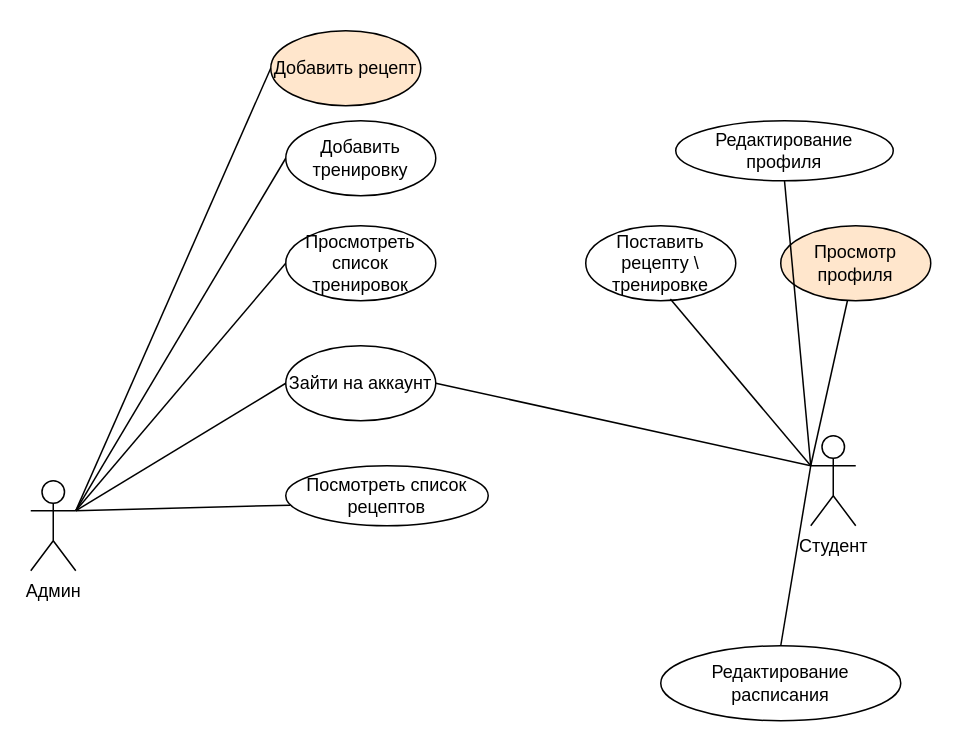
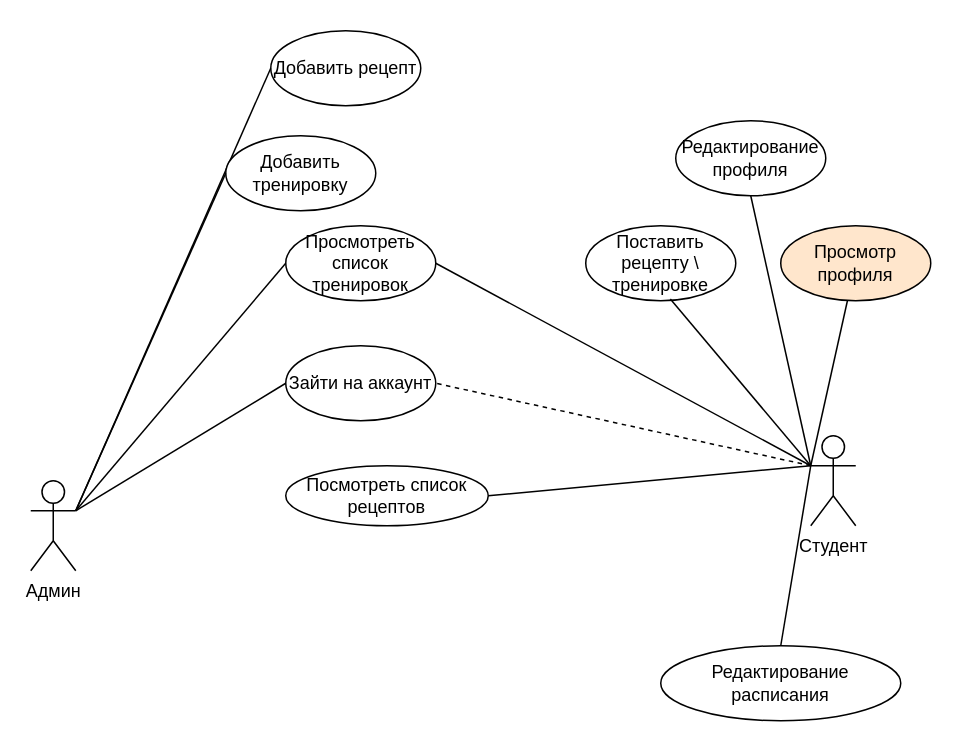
- <mxCell id="7" value="Добавить рецепт" style="ellipse;whiteSpace=wrap;html=1;fillColor=#ffe6cc;" parent="1" vertex="1"><mxGeometry x="180" y="20" width="100" height="50" as="geometry" /></mxCell>
+ <mxCell id="7" value="Добавить рецепт" style="ellipse;whiteSpace=wrap;html=1;" parent="1" vertex="1"><mxGeometry x="180" y="20" width="100" height="50" as="geometry" /></mxCell>
- <mxCell id="21" value="Редактирование профиля" style="ellipse;whiteSpace=wrap;html=1;" vertex="1" parent="1"><mxGeometry x="450" y="80" width="145" height="40" as="geometry" /></mxCell>
+ <mxCell id="21" value="Редактирование профиля" style="ellipse;whiteSpace=wrap;html=1;" vertex="1" parent="1"><mxGeometry x="450" y="80" width="100" height="50" as="geometry" /></mxCell>
- <mxCell id="17" value="Добавить тренировку" style="ellipse;whiteSpace=wrap;html=1;" vertex="1" parent="1"><mxGeometry x="190" y="80" width="100" height="50" as="geometry" /></mxCell>
+ <mxCell id="17" value="Добавить тренировку" style="ellipse;whiteSpace=wrap;html=1;" vertex="1" parent="1"><mxGeometry x="150" y="90" width="100" height="50" as="geometry" /></mxCell>
+ <mxCell id="13" value="" style="endArrow=none;html=1;rounded=0;entryX=1;entryY=0.5;entryDx=0;entryDy=0;endFill=0;exitX=0;exitY=0.333;exitDx=0;exitDy=0;exitPerimeter=0;" parent="1" source="2" target="12" edge="1"><mxGeometry width="50" height="50" relative="1" as="geometry"><mxPoint x="470" y="250" as="sourcePoint" /><mxPoint x="300" y="265" as="targetPoint" /></mxGeometry></mxCell>
- <mxCell id="6" value="" style="endArrow=none;html=1;rounded=0;entryX=1;entryY=0.5;entryDx=0;entryDy=0;endFill=0;exitX=0;exitY=0.333;exitDx=0;exitDy=0;exitPerimeter=0;" parent="1" source="2" target="4" edge="1"><mxGeometry width="50" height="50" relative="1" as="geometry"><mxPoint x="470" y="250" as="sourcePoint" /><mxPoint x="260" y="260" as="targetPoint" /></mxGeometry></mxCell>
+ <mxCell id="6" value="" style="endArrow=none;html=1;rounded=0;entryX=1;entryY=0.5;entryDx=0;entryDy=0;endFill=0;exitX=0;exitY=0.333;exitDx=0;exitDy=0;exitPerimeter=0;dashed=1;" parent="1" source="2" target="4" edge="1"><mxGeometry width="50" height="50" relative="1" as="geometry"><mxPoint x="470" y="250" as="sourcePoint" /><mxPoint x="260" y="260" as="targetPoint" /></mxGeometry></mxCell>
+ <mxCell id="9" value="" style="endArrow=none;html=1;rounded=0;entryX=1;entryY=0.5;entryDx=0;entryDy=0;exitX=0;exitY=0.333;exitDx=0;exitDy=0;exitPerimeter=0;endFill=0;" parent="1" source="2" target="8" edge="1"><mxGeometry width="50" height="50" relative="1" as="geometry"><mxPoint x="50" y="200" as="sourcePoint" /><mxPoint x="270" y="140" as="targetPoint" /></mxGeometry></mxCell>
- <mxCell id="11" value="" style="endArrow=none;html=1;rounded=0;entryX=0.023;entryY=0.657;entryDx=0;entryDy=0;exitX=1;exitY=0.333;exitDx=0;exitDy=0;exitPerimeter=0;entryPerimeter=0;endFill=0;" parent="1" source="3" target="8" edge="1"><mxGeometry width="50" height="50" relative="1" as="geometry"><mxPoint x="60" y="350" as="sourcePoint" /><mxPoint x="160" y="295" as="targetPoint" /></mxGeometry></mxCell>
